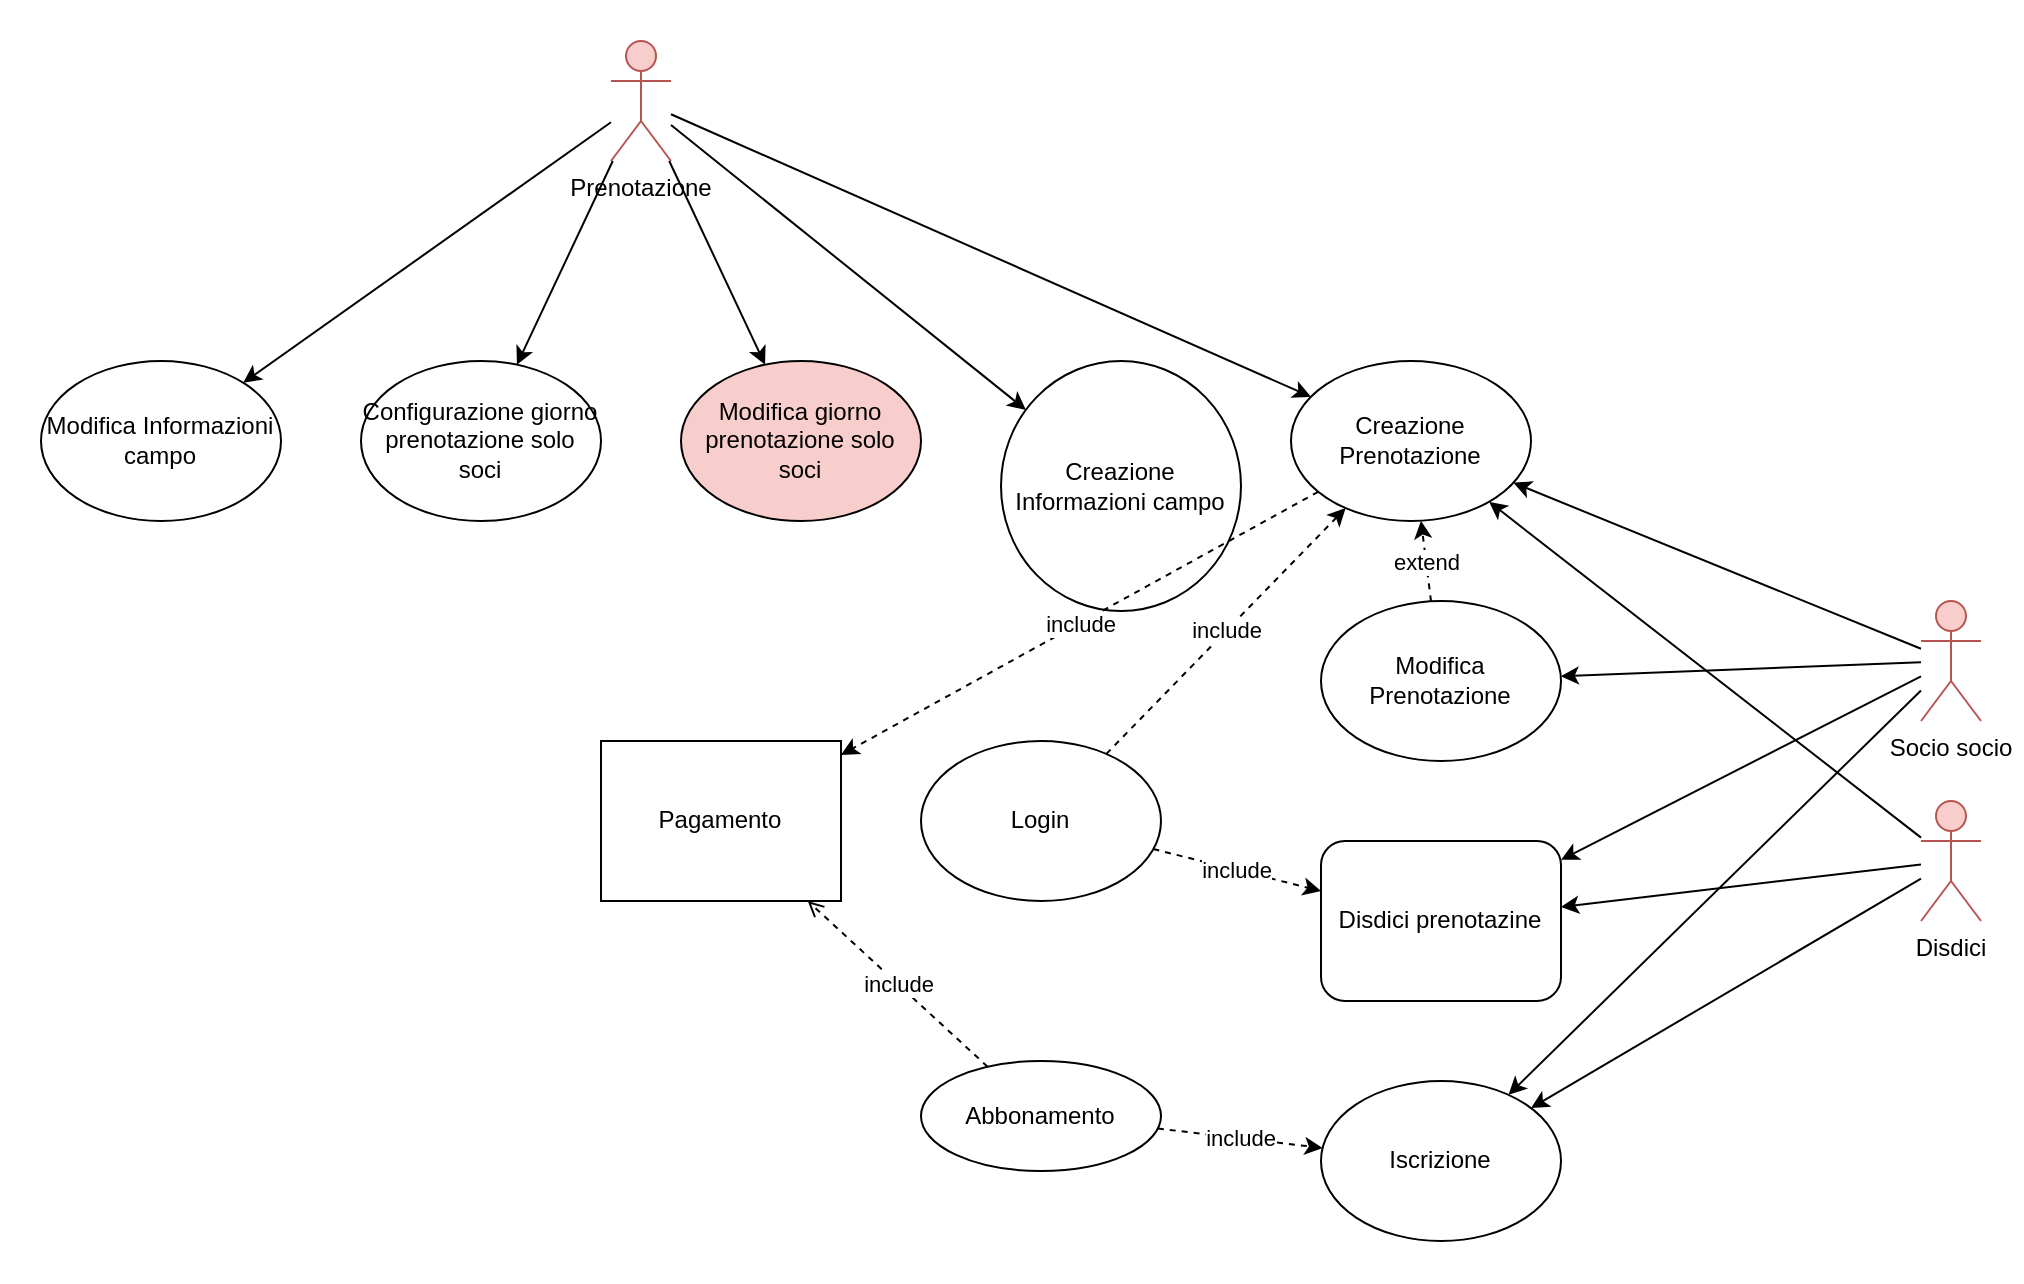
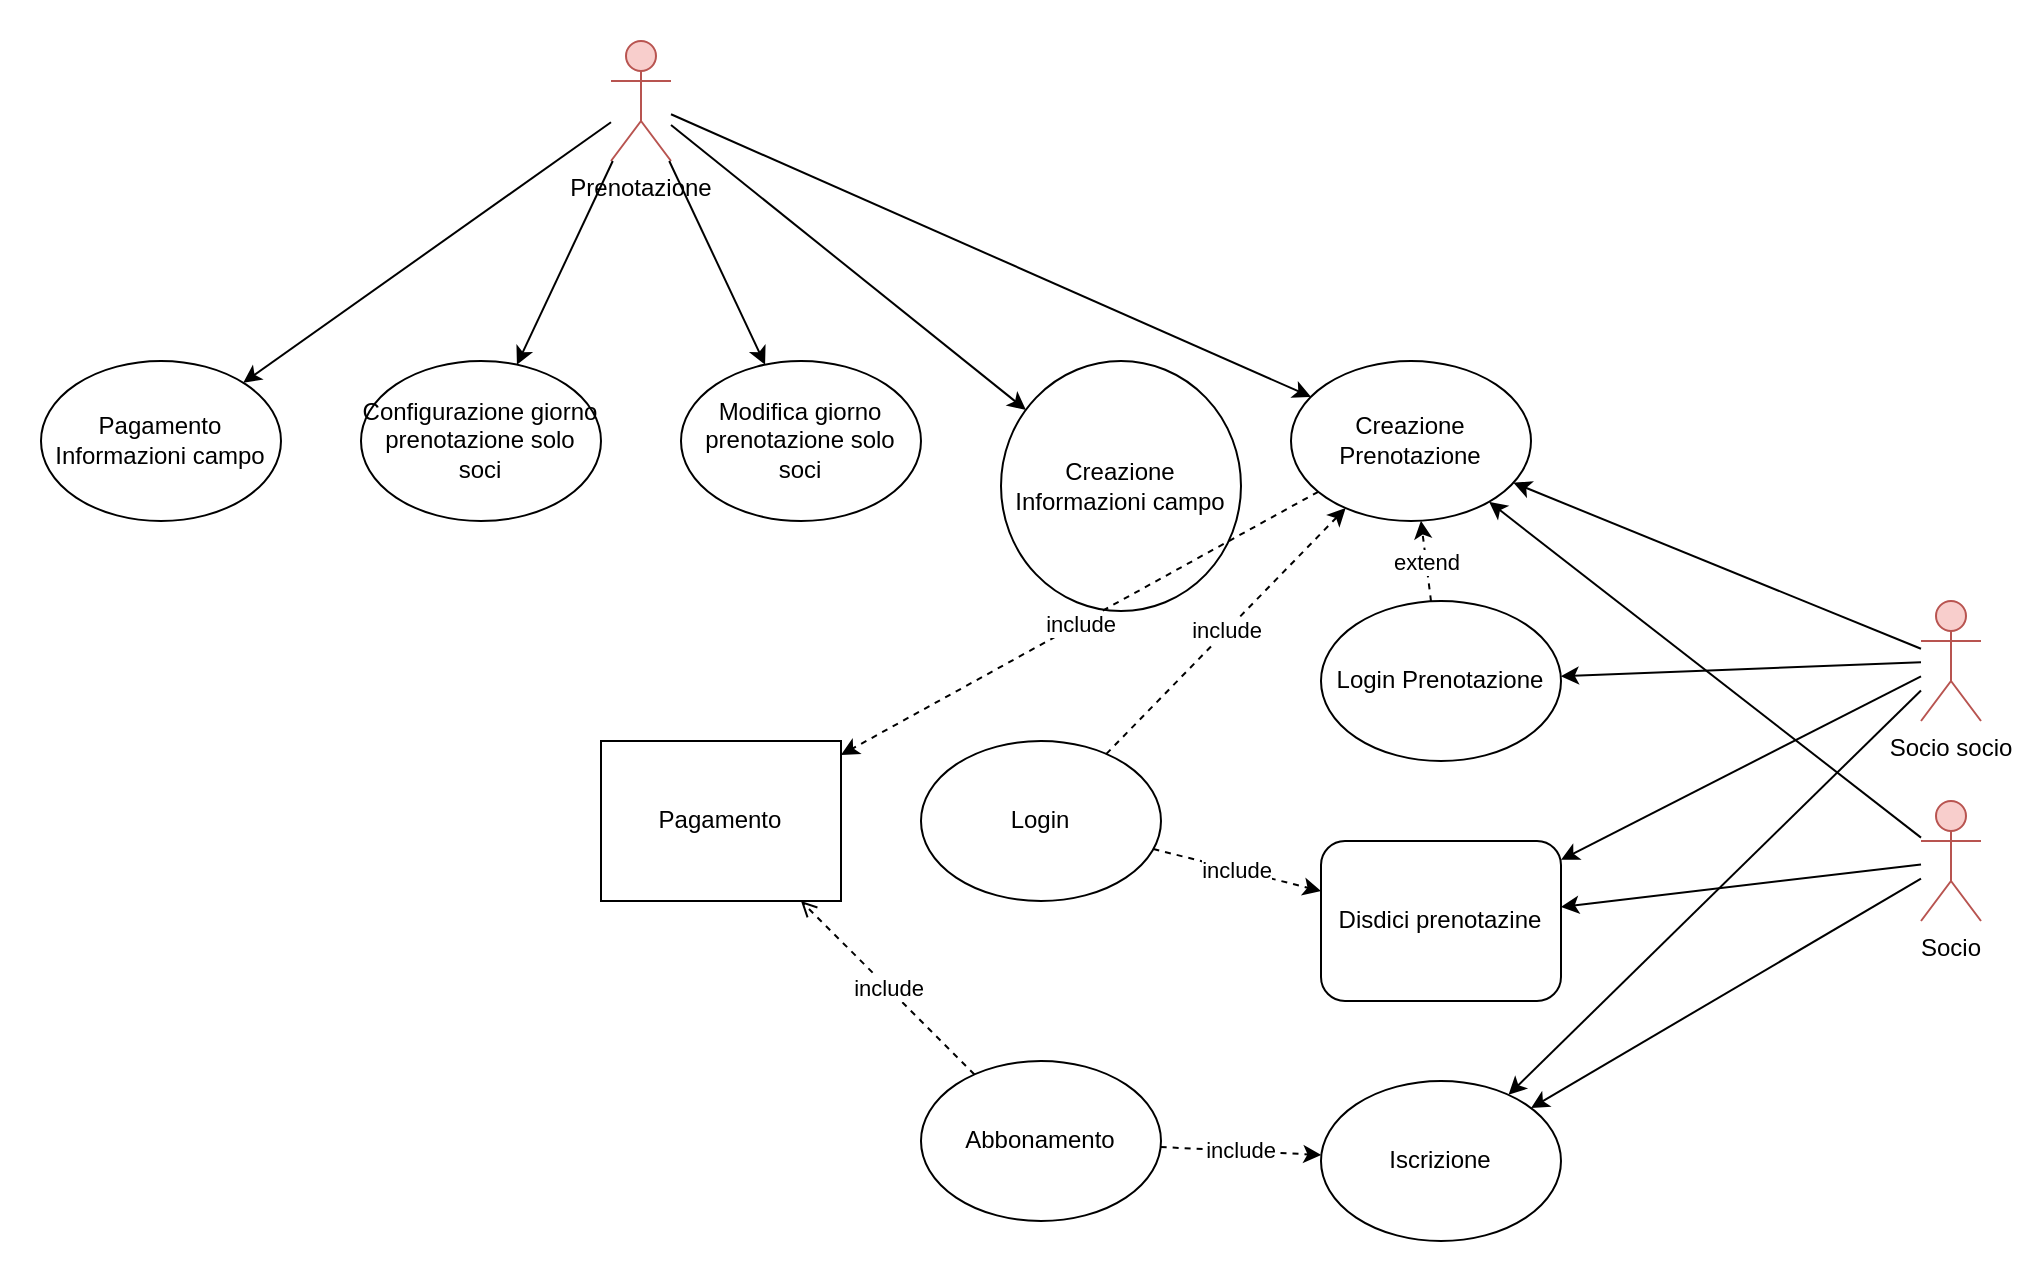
- <mxCell id="10" value="Modifica Informazioni campo" style="ellipse;whiteSpace=wrap;html=1;" parent="1" vertex="1"><mxGeometry x="20" y="180" width="120" height="80" as="geometry" /></mxCell>
+ <mxCell id="10" value="Pagamento Informazioni campo" style="ellipse;whiteSpace=wrap;html=1;" parent="1" vertex="1"><mxGeometry x="20" y="180" width="120" height="80" as="geometry" /></mxCell>
- <mxCell id="20" value="Modifica giorno prenotazione solo soci" style="ellipse;whiteSpace=wrap;html=1;fillColor=#f8cecc;" parent="1" vertex="1"><mxGeometry x="340" y="180" width="120" height="80" as="geometry" /></mxCell>
+ <mxCell id="20" value="Modifica giorno prenotazione solo soci" style="ellipse;whiteSpace=wrap;html=1;" parent="1" vertex="1"><mxGeometry x="340" y="180" width="120" height="80" as="geometry" /></mxCell>
- <mxCell id="6" value="Modifica Prenotazione" style="ellipse;whiteSpace=wrap;html=1;" parent="1" vertex="1"><mxGeometry x="660" y="300" width="120" height="80" as="geometry" /></mxCell>
+ <mxCell id="6" value="Login Prenotazione" style="ellipse;whiteSpace=wrap;html=1;" parent="1" vertex="1"><mxGeometry x="660" y="300" width="120" height="80" as="geometry" /></mxCell>
- <mxCell id="3" value="Disdici" style="shape=umlActor;verticalLabelPosition=bottom;verticalAlign=top;html=1;outlineConnect=0;fillColor=#f8cecc;strokeColor=#b85450;" parent="1" vertex="1"><mxGeometry x="960" y="400" width="30" height="60" as="geometry" /></mxCell>
+ <mxCell id="3" value="Socio" style="shape=umlActor;verticalLabelPosition=bottom;verticalAlign=top;html=1;outlineConnect=0;fillColor=#f8cecc;strokeColor=#b85450;" parent="1" vertex="1"><mxGeometry x="960" y="400" width="30" height="60" as="geometry" /></mxCell>
- <mxCell id="8" value="Abbonamento" style="ellipse;whiteSpace=wrap;html=1;" parent="1" vertex="1"><mxGeometry x="460" y="530" width="120" height="55" as="geometry" /></mxCell>
+ <mxCell id="8" value="Abbonamento" style="ellipse;whiteSpace=wrap;html=1;" parent="1" vertex="1"><mxGeometry x="460" y="530" width="120" height="80" as="geometry" /></mxCell>
